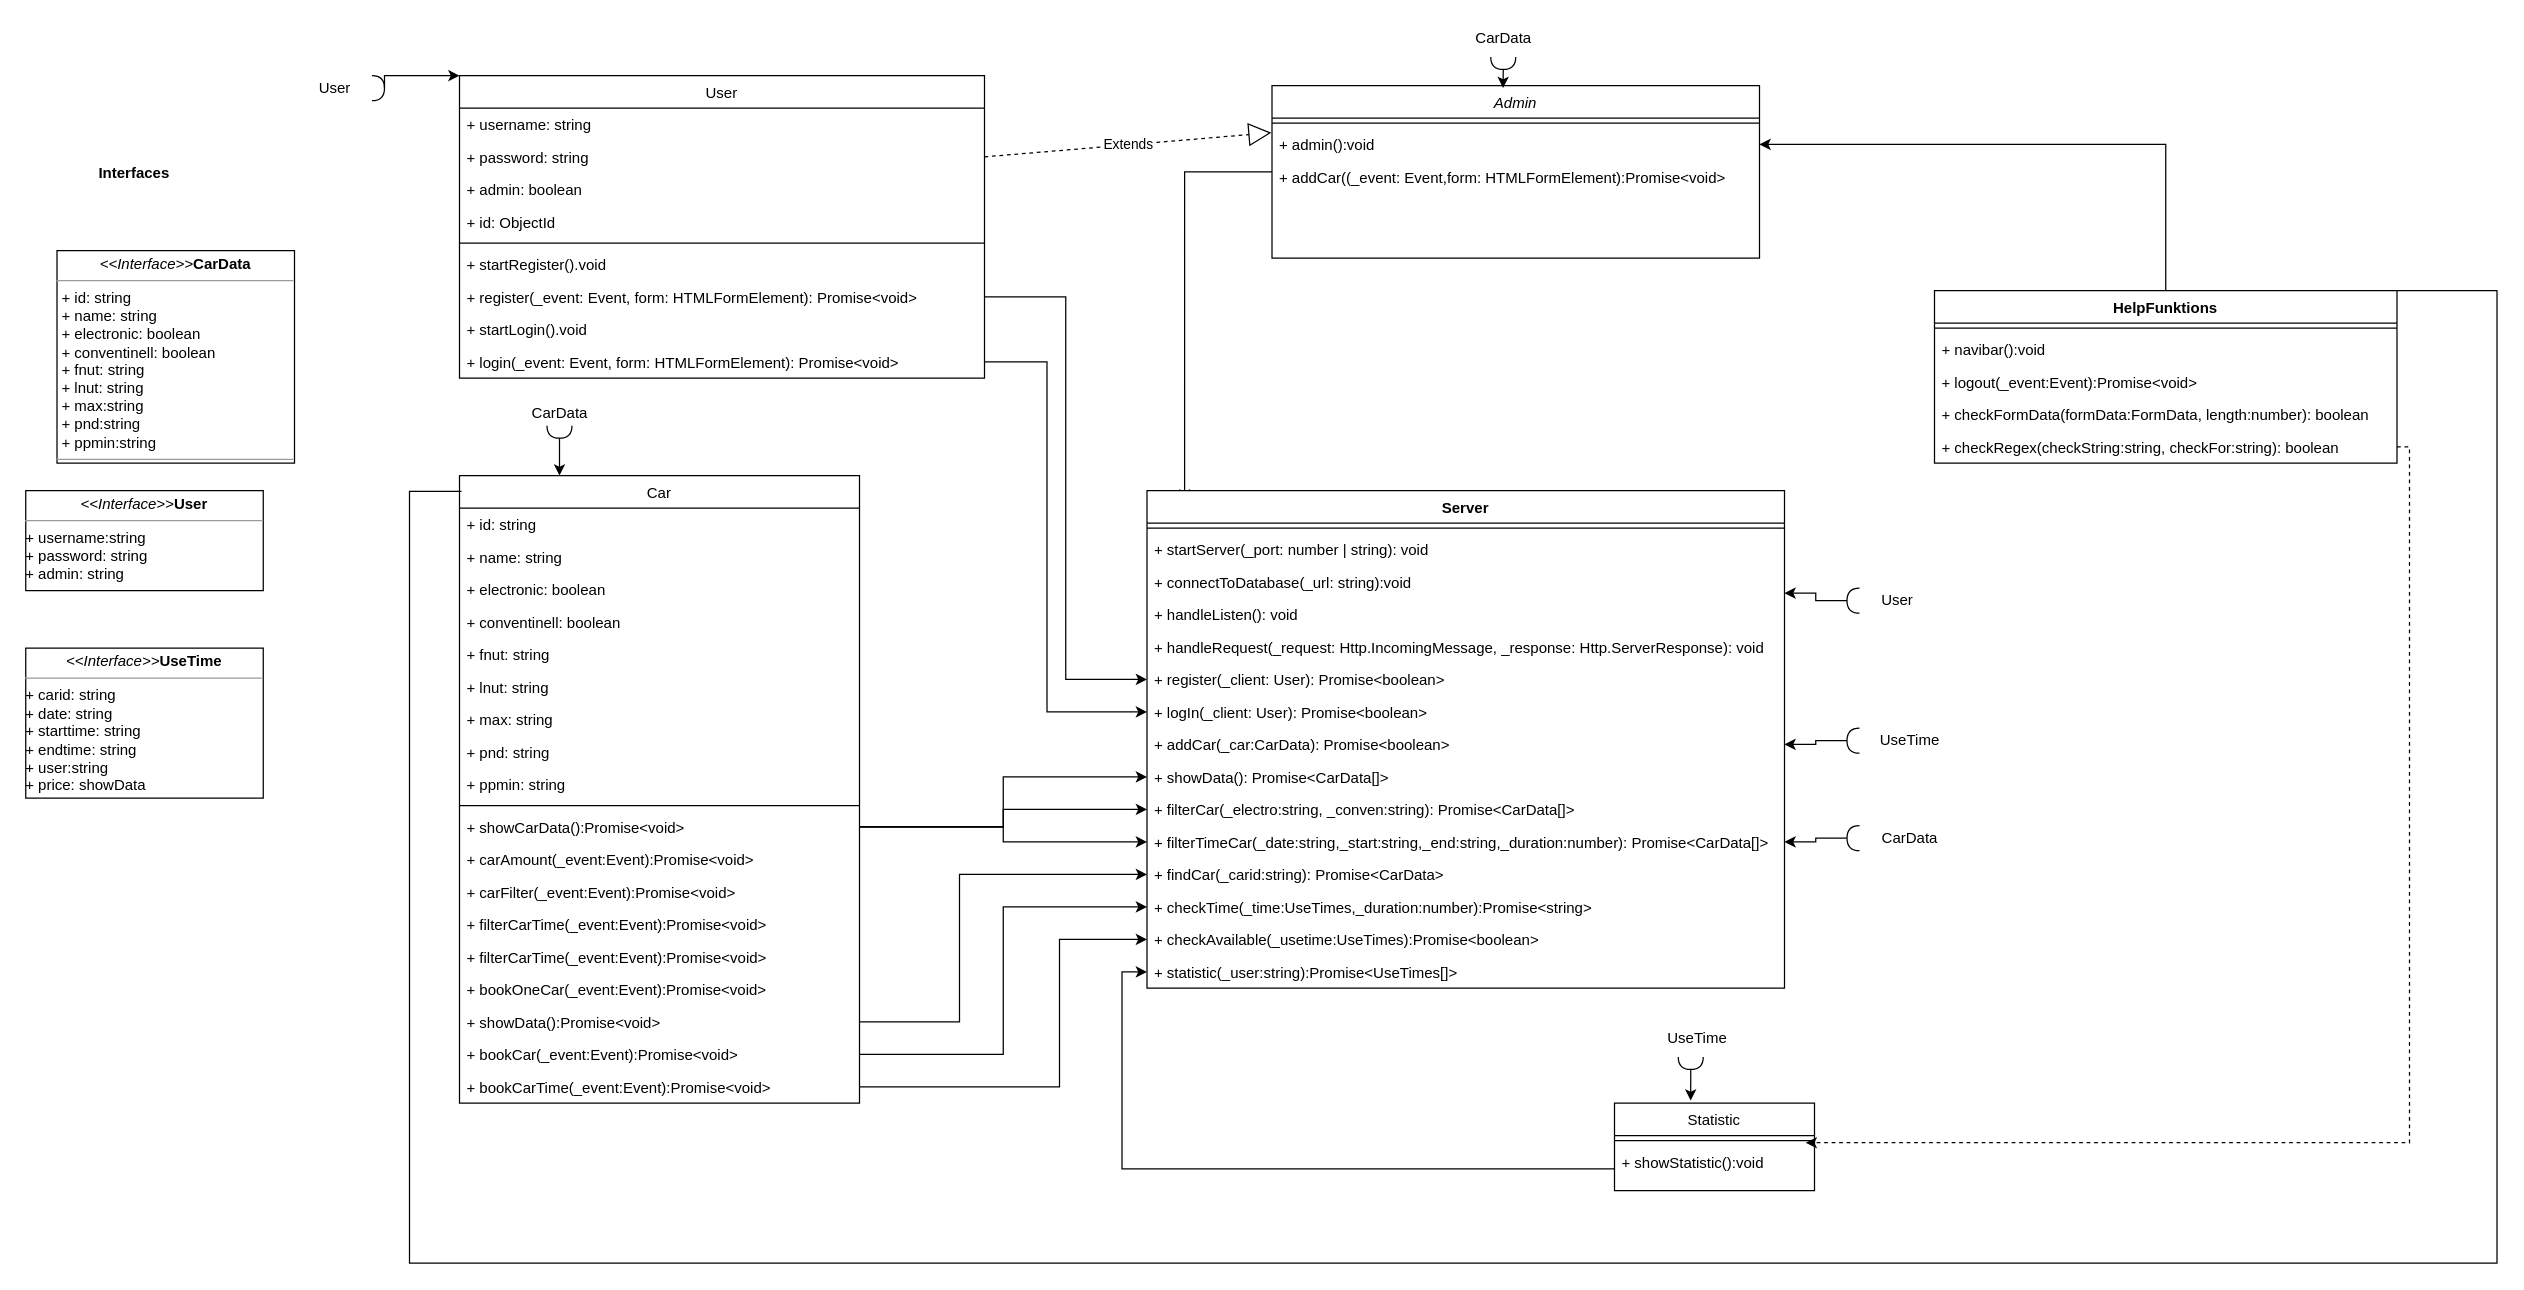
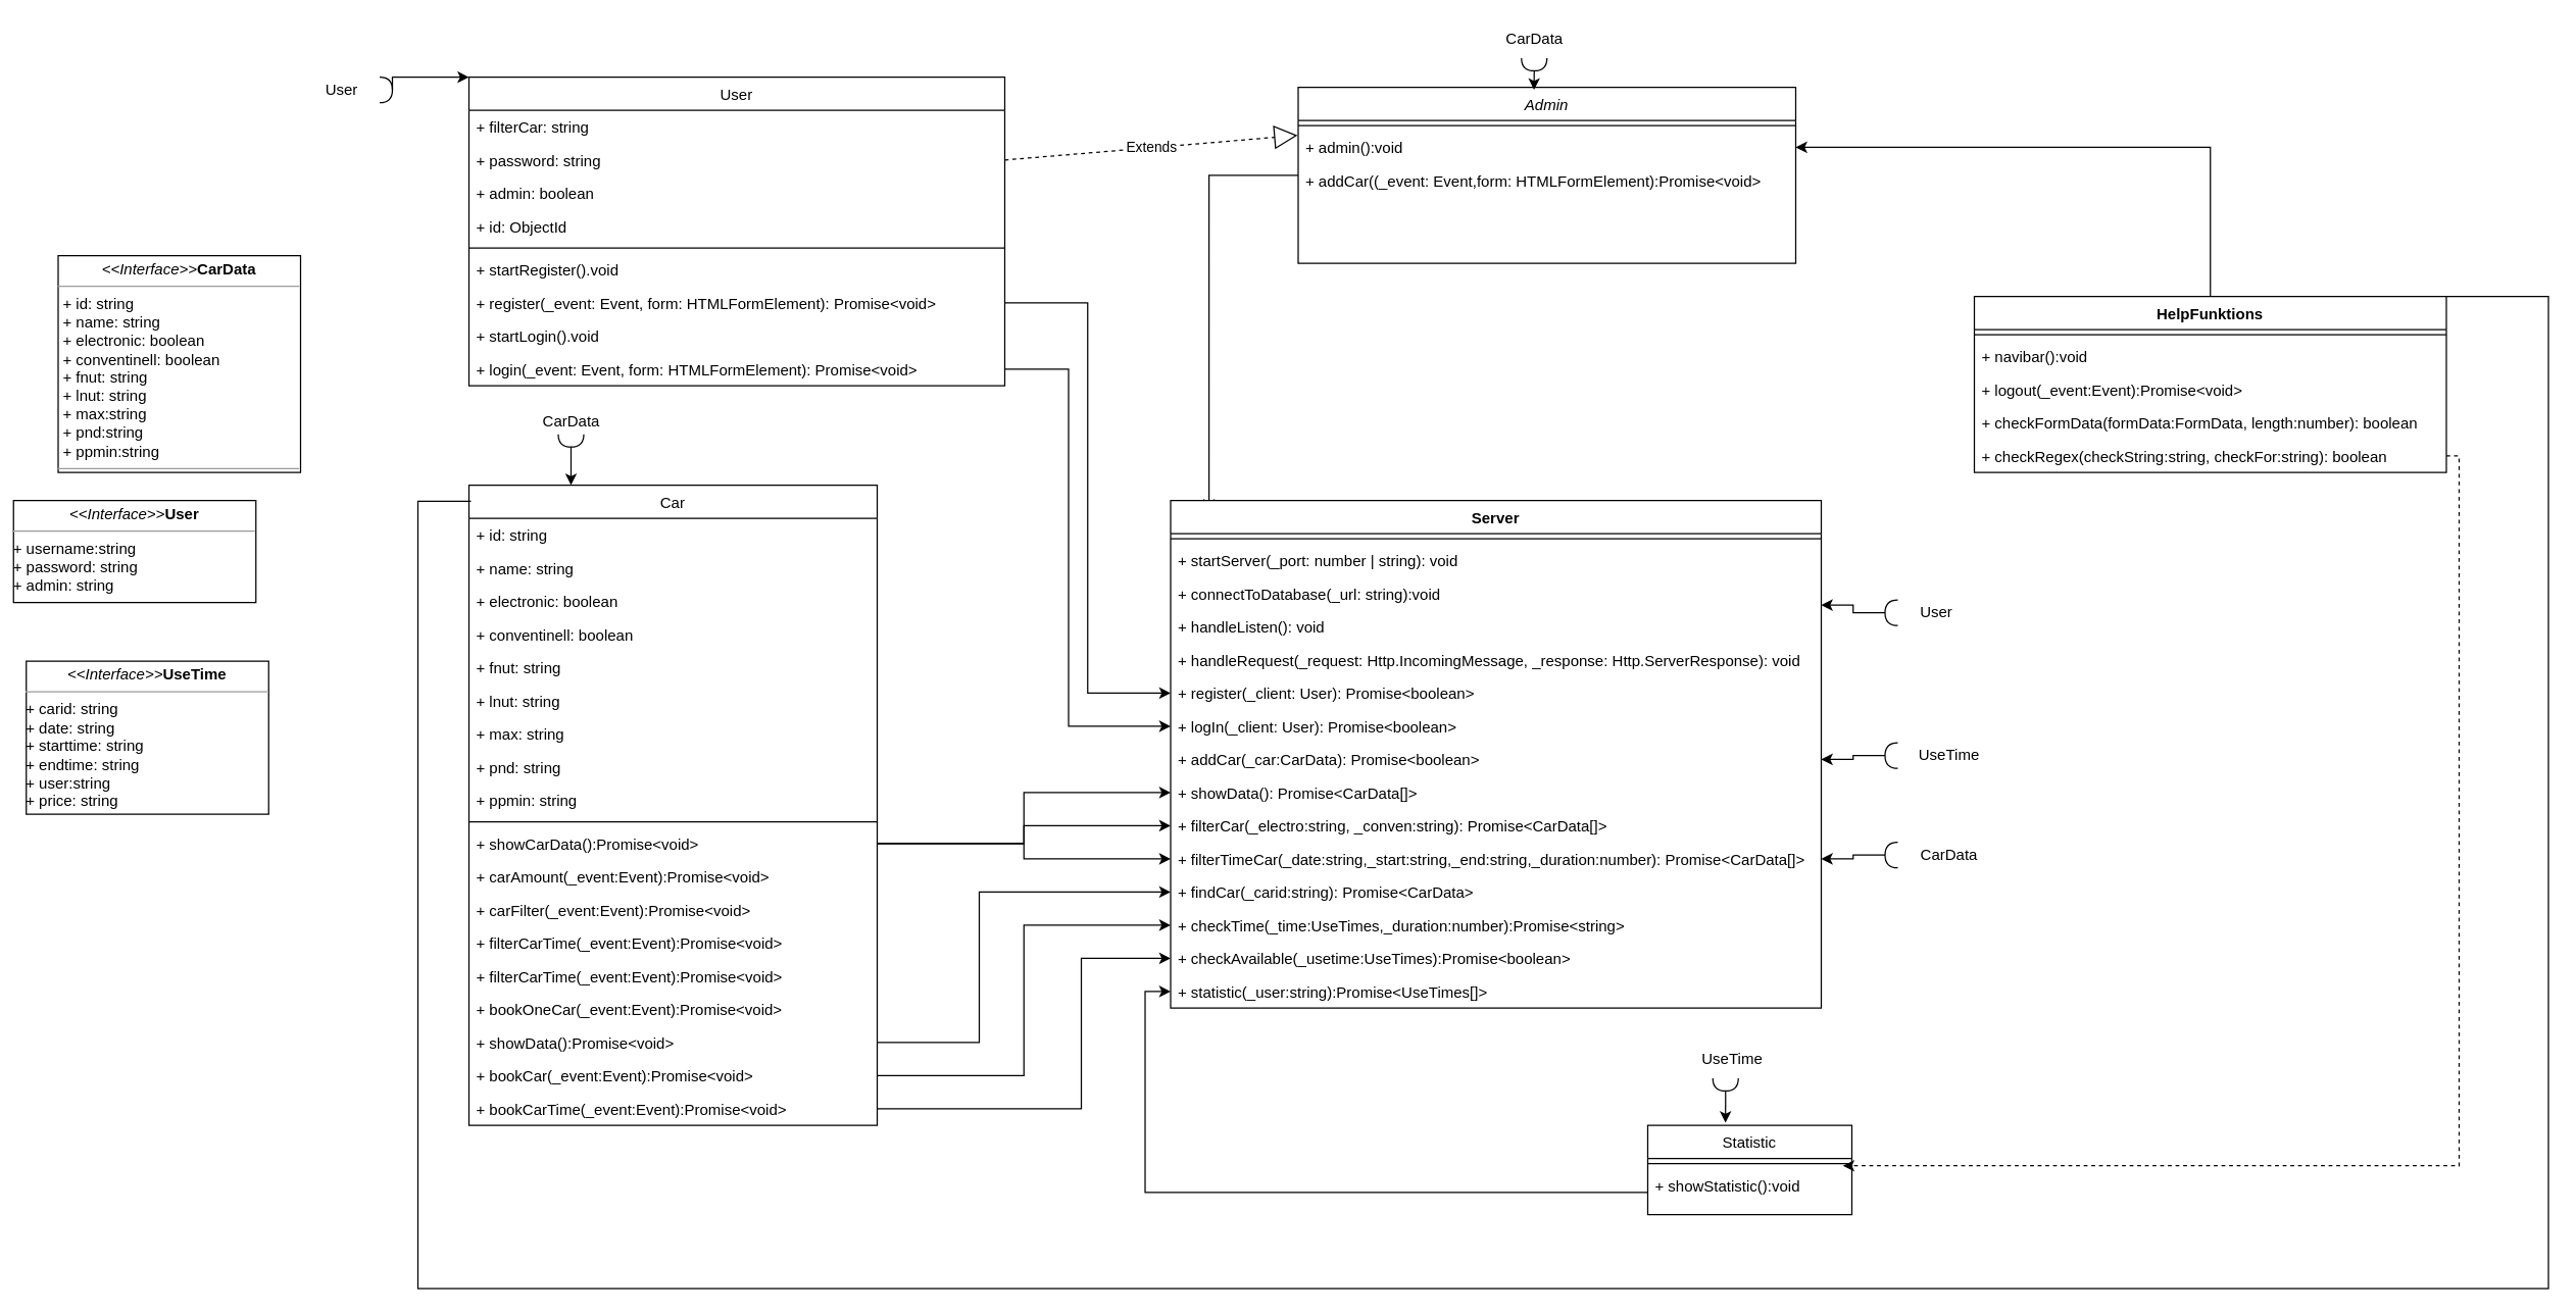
- <mxCell id="8" value="+ username: string" style="text;align=left;verticalAlign=top;spacingLeft=4;spacingRight=4;overflow=hidden;rotatable=0;points=[[0,0.5],[1,0.5]];portConstraint=eastwest;" parent="7" vertex="1"><mxGeometry y="26" width="420" height="26" as="geometry" /></mxCell>
+ <mxCell id="8" value="+ filterCar: string" style="text;align=left;verticalAlign=top;spacingLeft=4;spacingRight=4;overflow=hidden;rotatable=0;points=[[0,0.5],[1,0.5]];portConstraint=eastwest;" parent="7" vertex="1"><mxGeometry y="26" width="420" height="26" as="geometry" /></mxCell>
- <mxCell id="69" value="Interfaces" style="text;align=center;fontStyle=1;verticalAlign=middle;spacingLeft=3;spacingRight=3;strokeColor=none;rotatable=0;points=[[0,0.5],[1,0.5]];portConstraint=eastwest;" vertex="1" parent="1"><mxGeometry x="67" y="124" width="80" height="26" as="geometry" /></mxCell>
- <mxCell id="42" value="&lt;p style=&quot;margin:0px;margin-top:4px;text-align:center;&quot;&gt;&lt;i&gt;&amp;lt;&amp;lt;Interface&amp;gt;&amp;gt;&lt;/i&gt;&lt;b&gt;User&lt;/b&gt;&lt;br&gt;&lt;b&gt;&lt;/b&gt;&lt;/p&gt;&lt;hr size=&quot;1&quot;&gt;&lt;div&gt;+ username:string&lt;/div&gt;&lt;div&gt;+ password: string&lt;/div&gt;&lt;div&gt;+ admin: string&lt;br&gt;&lt;/div&gt;&lt;hr size=&quot;1&quot;&gt;&lt;p style=&quot;margin:0px;margin-left:4px;&quot;&gt;+ method1(Type): Type&lt;br&gt;+ method2(Type, Type): Type&lt;/p&gt;" style="verticalAlign=top;align=left;overflow=fill;fontSize=12;fontFamily=Helvetica;html=1;" parent="1" vertex="1"><mxGeometry x="20" y="392" width="190" height="80" as="geometry" /></mxCell>
+ <mxCell id="42" value="&lt;p style=&quot;margin:0px;margin-top:4px;text-align:center;&quot;&gt;&lt;i&gt;&amp;lt;&amp;lt;Interface&amp;gt;&amp;gt;&lt;/i&gt;&lt;b&gt;User&lt;/b&gt;&lt;br&gt;&lt;b&gt;&lt;/b&gt;&lt;/p&gt;&lt;hr size=&quot;1&quot;&gt;&lt;div&gt;+ username:string&lt;/div&gt;&lt;div&gt;+ password: string&lt;/div&gt;&lt;div&gt;+ admin: string&lt;br&gt;&lt;/div&gt;&lt;hr size=&quot;1&quot;&gt;&lt;p style=&quot;margin:0px;margin-left:4px;&quot;&gt;+ method1(Type): Type&lt;br&gt;+ method2(Type, Type): Type&lt;/p&gt;" style="verticalAlign=top;align=left;overflow=fill;fontSize=12;fontFamily=Helvetica;html=1;" parent="1" vertex="1"><mxGeometry x="10" y="392" width="190" height="80" as="geometry" /></mxCell>
- <mxCell id="43" value="&lt;p style=&quot;margin:0px;margin-top:4px;text-align:center;&quot;&gt;&lt;i&gt;&amp;lt;&amp;lt;Interface&amp;gt;&amp;gt;&lt;/i&gt;&lt;b&gt;UseTime&lt;/b&gt;&lt;br&gt;&lt;b&gt;&lt;/b&gt;&lt;/p&gt;&lt;hr size=&quot;1&quot;&gt;&lt;div&gt;+ carid: string&lt;/div&gt;&lt;div&gt;+ date: string&lt;/div&gt;&lt;div&gt;+ starttime: string&lt;/div&gt;&lt;div&gt;+ endtime: string&lt;/div&gt;&lt;div&gt;+ user:string&lt;/div&gt;&lt;div&gt;+ price: showData&lt;br&gt;&lt;/div&gt;&lt;hr size=&quot;1&quot;&gt;&lt;p style=&quot;margin:0px;margin-left:4px;&quot;&gt;+ method1(Type): Type&lt;br&gt;+ method2(Type, Type): Type&lt;/p&gt;" style="verticalAlign=top;align=left;overflow=fill;fontSize=12;fontFamily=Helvetica;html=1;" parent="1" vertex="1"><mxGeometry x="20" y="518" width="190" height="120" as="geometry" /></mxCell>
+ <mxCell id="43" value="&lt;p style=&quot;margin:0px;margin-top:4px;text-align:center;&quot;&gt;&lt;i&gt;&amp;lt;&amp;lt;Interface&amp;gt;&amp;gt;&lt;/i&gt;&lt;b&gt;UseTime&lt;/b&gt;&lt;br&gt;&lt;b&gt;&lt;/b&gt;&lt;/p&gt;&lt;hr size=&quot;1&quot;&gt;&lt;div&gt;+ carid: string&lt;/div&gt;&lt;div&gt;+ date: string&lt;/div&gt;&lt;div&gt;+ starttime: string&lt;/div&gt;&lt;div&gt;+ endtime: string&lt;/div&gt;&lt;div&gt;+ user:string&lt;/div&gt;&lt;div&gt;+ price: string&lt;br&gt;&lt;/div&gt;&lt;hr size=&quot;1&quot;&gt;&lt;p style=&quot;margin:0px;margin-left:4px;&quot;&gt;+ method1(Type): Type&lt;br&gt;+ method2(Type, Type): Type&lt;/p&gt;" style="verticalAlign=top;align=left;overflow=fill;fontSize=12;fontFamily=Helvetica;html=1;" parent="1" vertex="1"><mxGeometry x="20" y="518" width="190" height="120" as="geometry" /></mxCell>
